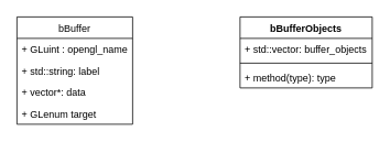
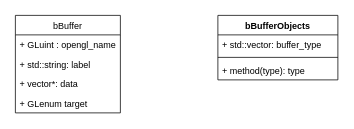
- <mxCell id="8" value="+ std::vector: buffer_objects" style="text;strokeColor=none;fillColor=none;align=left;verticalAlign=top;spacingLeft=4;spacingRight=4;overflow=hidden;rotatable=0;points=[[0,0.5],[1,0.5]];portConstraint=eastwest;" parent="7" vertex="1"><mxGeometry y="26" width="160" height="26" as="geometry" /></mxCell>
+ <mxCell id="8" value="+ std::vector: buffer_type" style="text;strokeColor=none;fillColor=none;align=left;verticalAlign=top;spacingLeft=4;spacingRight=4;overflow=hidden;rotatable=0;points=[[0,0.5],[1,0.5]];portConstraint=eastwest;" parent="7" vertex="1"><mxGeometry y="26" width="160" height="26" as="geometry" /></mxCell>
